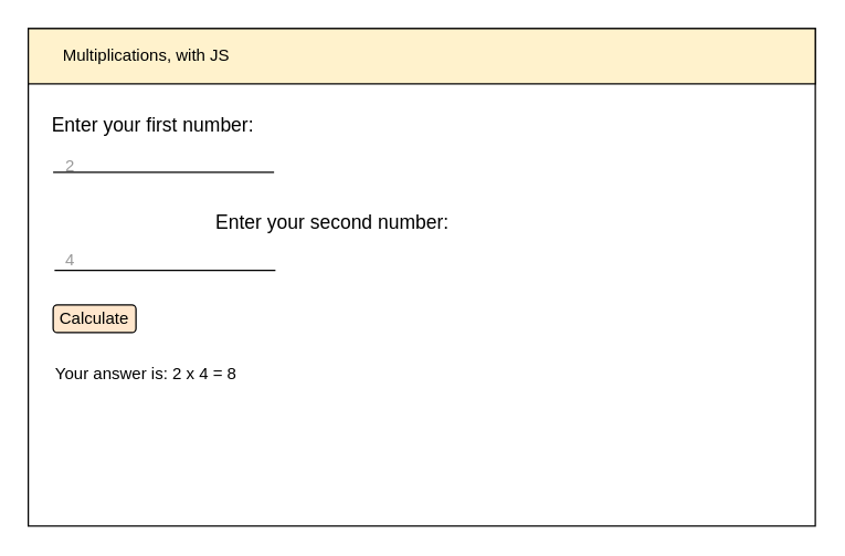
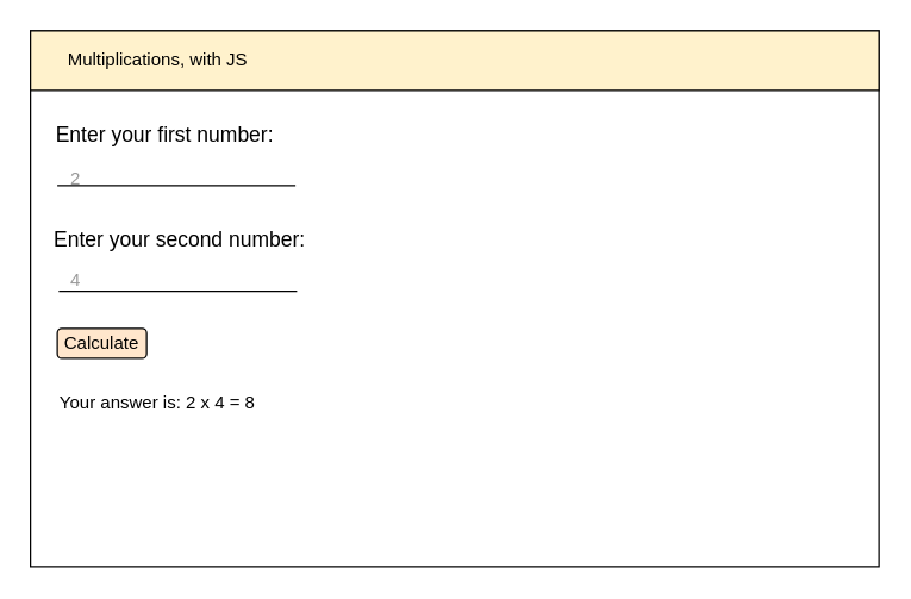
- <mxCell id="7" value="&lt;font style=&quot;font-size: 14px&quot;&gt;Enter your second number:&lt;/font&gt;" style="text;html=1;align=center;verticalAlign=middle;resizable=0;points=[];autosize=1;strokeColor=none;fillColor=none;" vertex="1" parent="1"><mxGeometry x="150" y="150" width="180" height="20" as="geometry" /></mxCell>
+ <mxCell id="7" value="&lt;font style=&quot;font-size: 14px&quot;&gt;Enter your second number:&lt;/font&gt;" style="text;html=1;align=center;verticalAlign=middle;resizable=0;points=[];autosize=1;strokeColor=none;fillColor=none;" vertex="1" parent="1"><mxGeometry x="30" y="150" width="180" height="20" as="geometry" /></mxCell>
